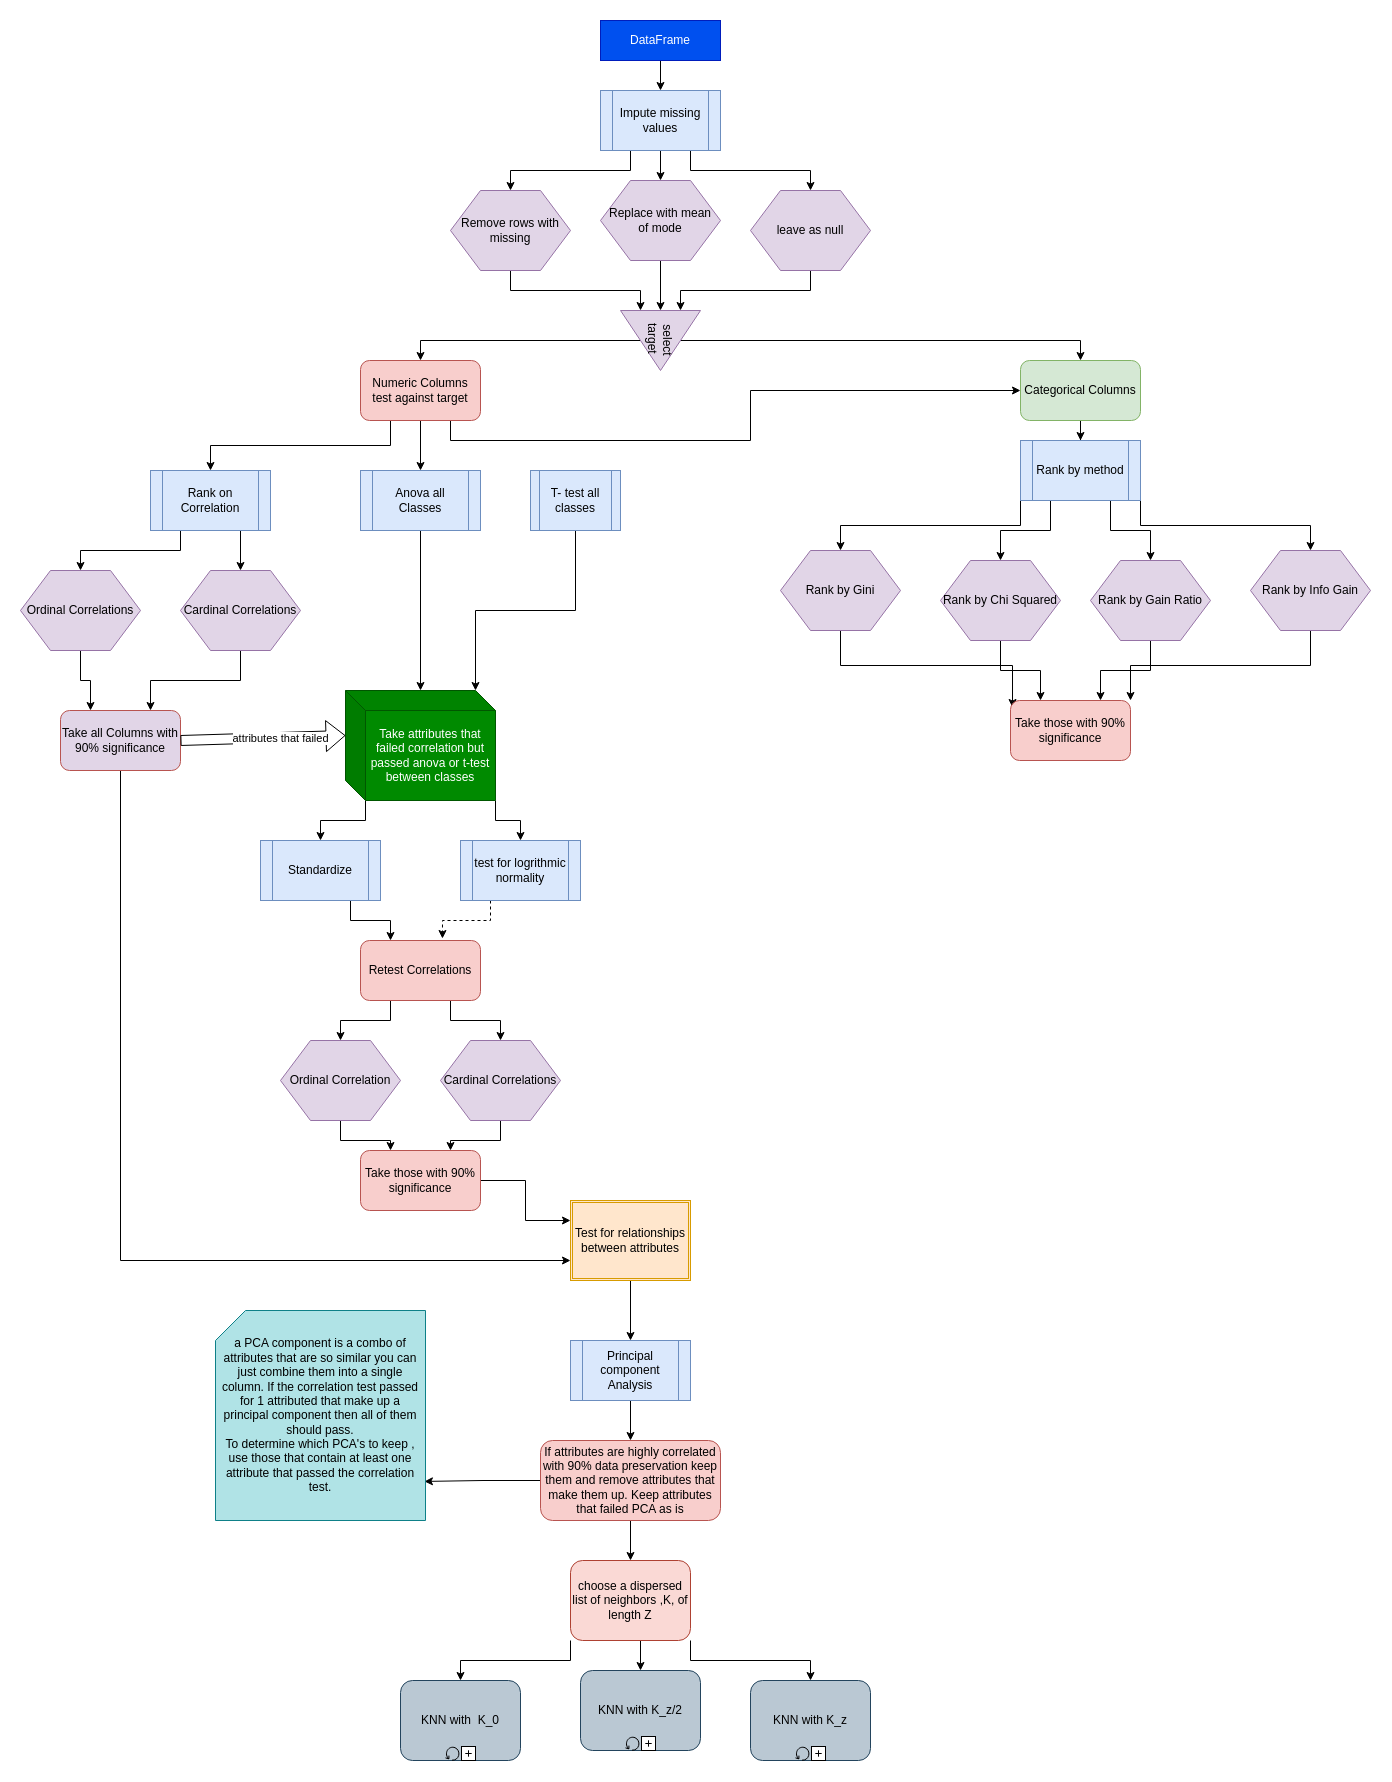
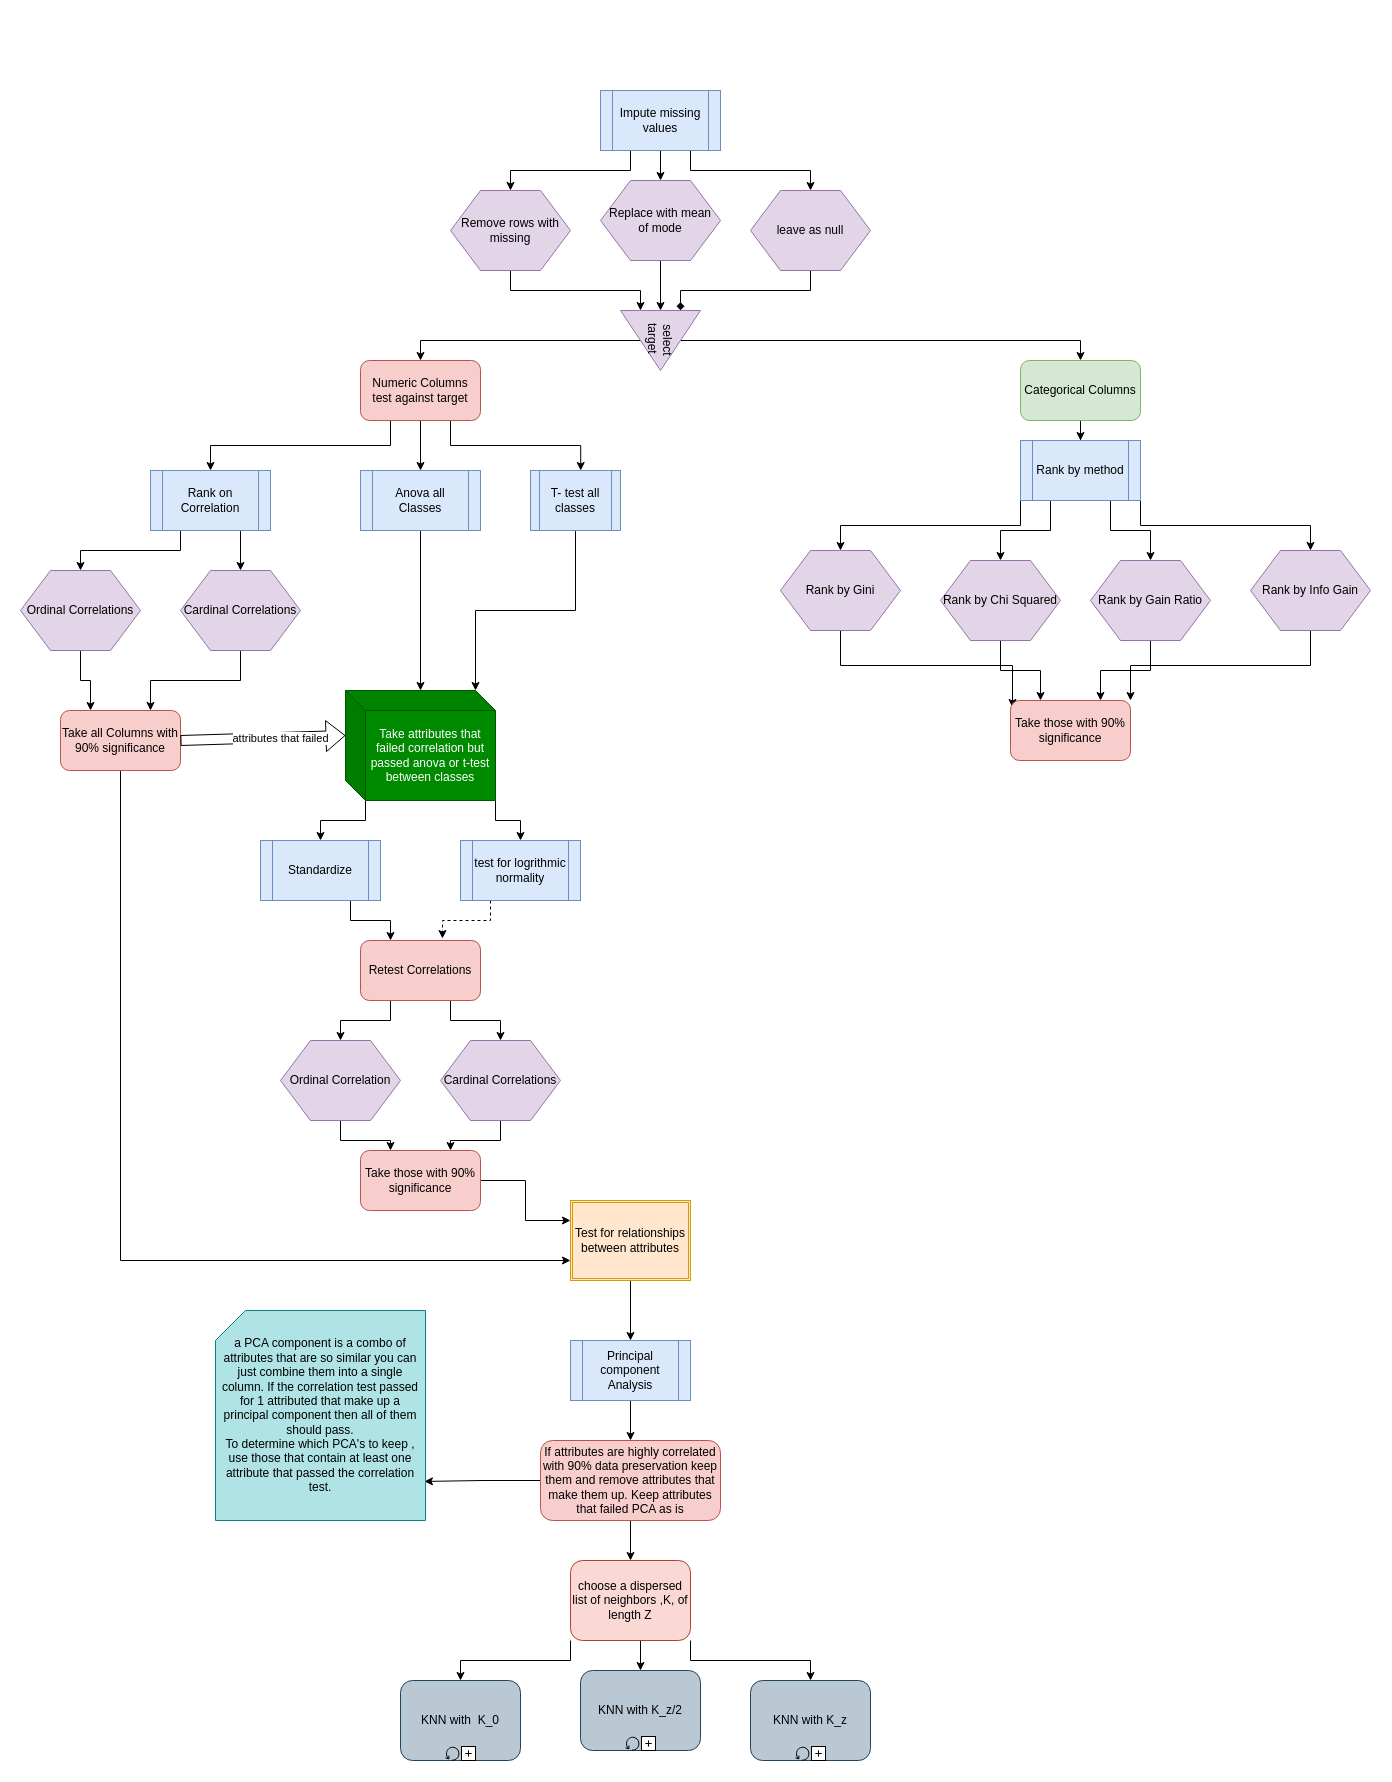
- <mxCell id="3" value="DataFrame" style="rounded=0;whiteSpace=wrap;html=1;fillColor=#0050ef;strokeColor=#001DBC;fontColor=#ffffff;" vertex="1" parent="1"><mxGeometry x="600" y="20" width="120" height="40" as="geometry" /></mxCell>
- <mxCell id="2" style="edgeStyle=orthogonalEdgeStyle;rounded=0;orthogonalLoop=1;jettySize=auto;html=1;" edge="1" parent="1" source="3" target="18"><mxGeometry relative="1" as="geometry" /></mxCell>
- <mxCell id="23" style="edgeStyle=orthogonalEdgeStyle;rounded=0;orthogonalLoop=1;jettySize=auto;html=1;exitX=0.5;exitY=1;exitDx=0;exitDy=0;entryX=0;entryY=0.25;entryDx=0;entryDy=0;" edge="1" parent="1" source="24" target="27"><mxGeometry relative="1" as="geometry" /></mxCell>
+ <mxCell id="23" style="edgeStyle=orthogonalEdgeStyle;rounded=0;orthogonalLoop=1;jettySize=auto;html=1;exitX=0.5;exitY=1;exitDx=0;exitDy=0;entryX=0;entryY=0.25;entryDx=0;entryDy=0;endArrow=diamond;" edge="1" parent="1" source="24" target="27"><mxGeometry relative="1" as="geometry" /></mxCell>
- <mxCell id="5" style="edgeStyle=orthogonalEdgeStyle;rounded=0;orthogonalLoop=1;jettySize=auto;html=1;exitX=0.75;exitY=1;exitDx=0;exitDy=0;" edge="1" parent="1" source="7" target="9"><mxGeometry relative="1" as="geometry" /></mxCell>
+ <mxCell id="5" style="edgeStyle=orthogonalEdgeStyle;rounded=0;orthogonalLoop=1;jettySize=auto;html=1;exitX=0.75;exitY=1;exitDx=0;exitDy=0;entryX=0.558;entryY=0;entryDx=0;entryDy=0;entryPerimeter=0;" edge="1" parent="1" source="7" target="11"><mxGeometry relative="1" as="geometry" /></mxCell>
- <mxCell id="33" value="Take all Columns with 90% significance" style="rounded=1;whiteSpace=wrap;html=1;fillColor=#e1d5e7;strokeColor=#b85450;" vertex="1" parent="1"><mxGeometry x="60" y="710" width="120" height="60" as="geometry" /></mxCell>
+ <mxCell id="33" value="Take all Columns with 90% significance" style="rounded=1;whiteSpace=wrap;html=1;fillColor=#f8cecc;strokeColor=#b85450;" vertex="1" parent="1"><mxGeometry x="60" y="710" width="120" height="60" as="geometry" /></mxCell>
